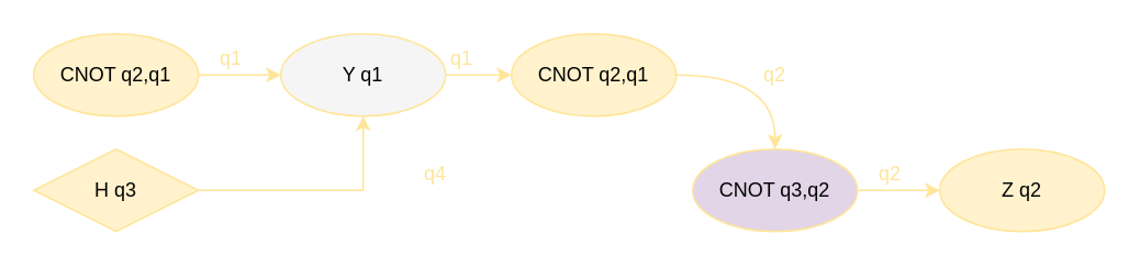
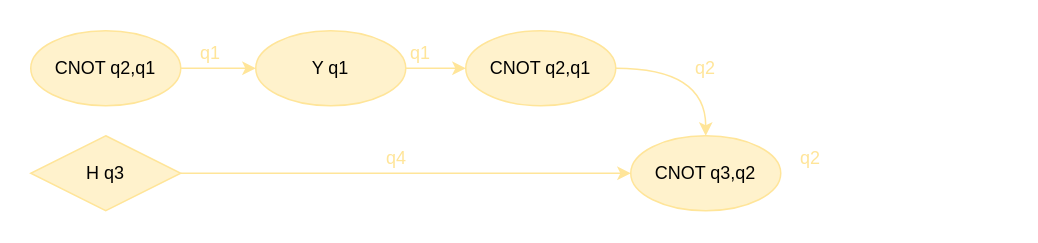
- <mxCell id="9" value="Y q1" style="ellipse;whiteSpace=wrap;html=1;strokeColor=#FFE599;fillColor=#f5f5f5;" vertex="1" parent="1"><mxGeometry x="170" y="20" width="100" height="50" as="geometry" /></mxCell>
+ <mxCell id="9" value="Y q1" style="ellipse;whiteSpace=wrap;html=1;strokeColor=#FFE599;fillColor=#FFF2CC;" vertex="1" parent="1"><mxGeometry x="170" y="20" width="100" height="50" as="geometry" /></mxCell>
- <mxCell id="10" style="edgeStyle=orthogonalEdgeStyle;rounded=0;orthogonalLoop=1;jettySize=auto;html=1;exitX=1;exitY=0.5;exitDx=0;exitDy=0;strokeColor=#FFE599;" edge="1" parent="1" source="11" target="9"><mxGeometry relative="1" as="geometry" /></mxCell>
+ <mxCell id="10" style="edgeStyle=orthogonalEdgeStyle;rounded=0;orthogonalLoop=1;jettySize=auto;html=1;exitX=1;exitY=0.5;exitDx=0;exitDy=0;entryX=0;entryY=0.5;entryDx=0;entryDy=0;strokeColor=#FFE599;" edge="1" parent="1" source="11" target="7"><mxGeometry relative="1" as="geometry" /></mxCell>
- <mxCell id="7" value="CNOT q3,q2" style="ellipse;whiteSpace=wrap;html=1;strokeColor=#FFE599;fillColor=#e1d5e7;" vertex="1" parent="1"><mxGeometry x="420" y="90" width="100" height="50" as="geometry" /></mxCell>
+ <mxCell id="7" value="CNOT q3,q2" style="ellipse;whiteSpace=wrap;html=1;strokeColor=#FFE599;fillColor=#FFF2CC;" vertex="1" parent="1"><mxGeometry x="420" y="90" width="100" height="50" as="geometry" /></mxCell>
- <mxCell id="6" style="edgeStyle=orthogonalEdgeStyle;rounded=0;orthogonalLoop=1;jettySize=auto;html=1;exitX=1;exitY=0.5;exitDx=0;exitDy=0;entryX=0;entryY=0.5;entryDx=0;entryDy=0;strokeColor=#FFE599;" edge="1" parent="1" source="7" target="12"><mxGeometry relative="1" as="geometry" /></mxCell>
- <mxCell id="12" value="Z q2" style="ellipse;whiteSpace=wrap;html=1;strokeColor=#FFE599;fillColor=#FFF2CC;" vertex="1" parent="1"><mxGeometry x="570" y="90" width="100" height="50" as="geometry" /></mxCell>
